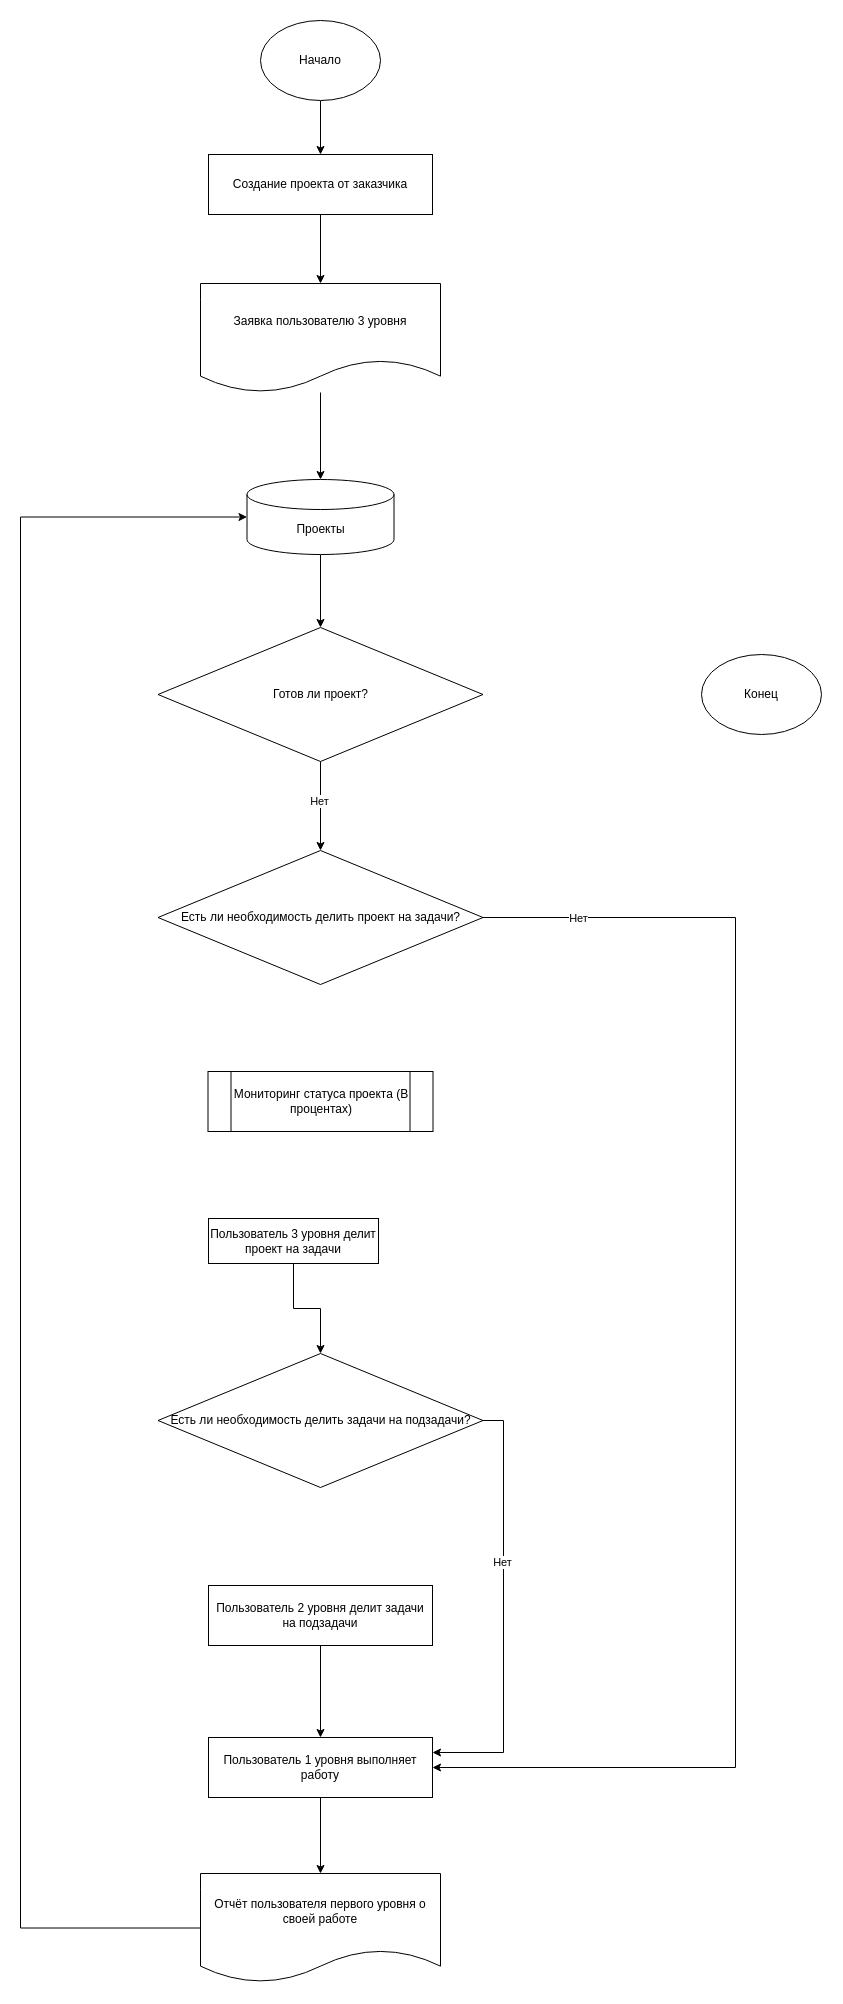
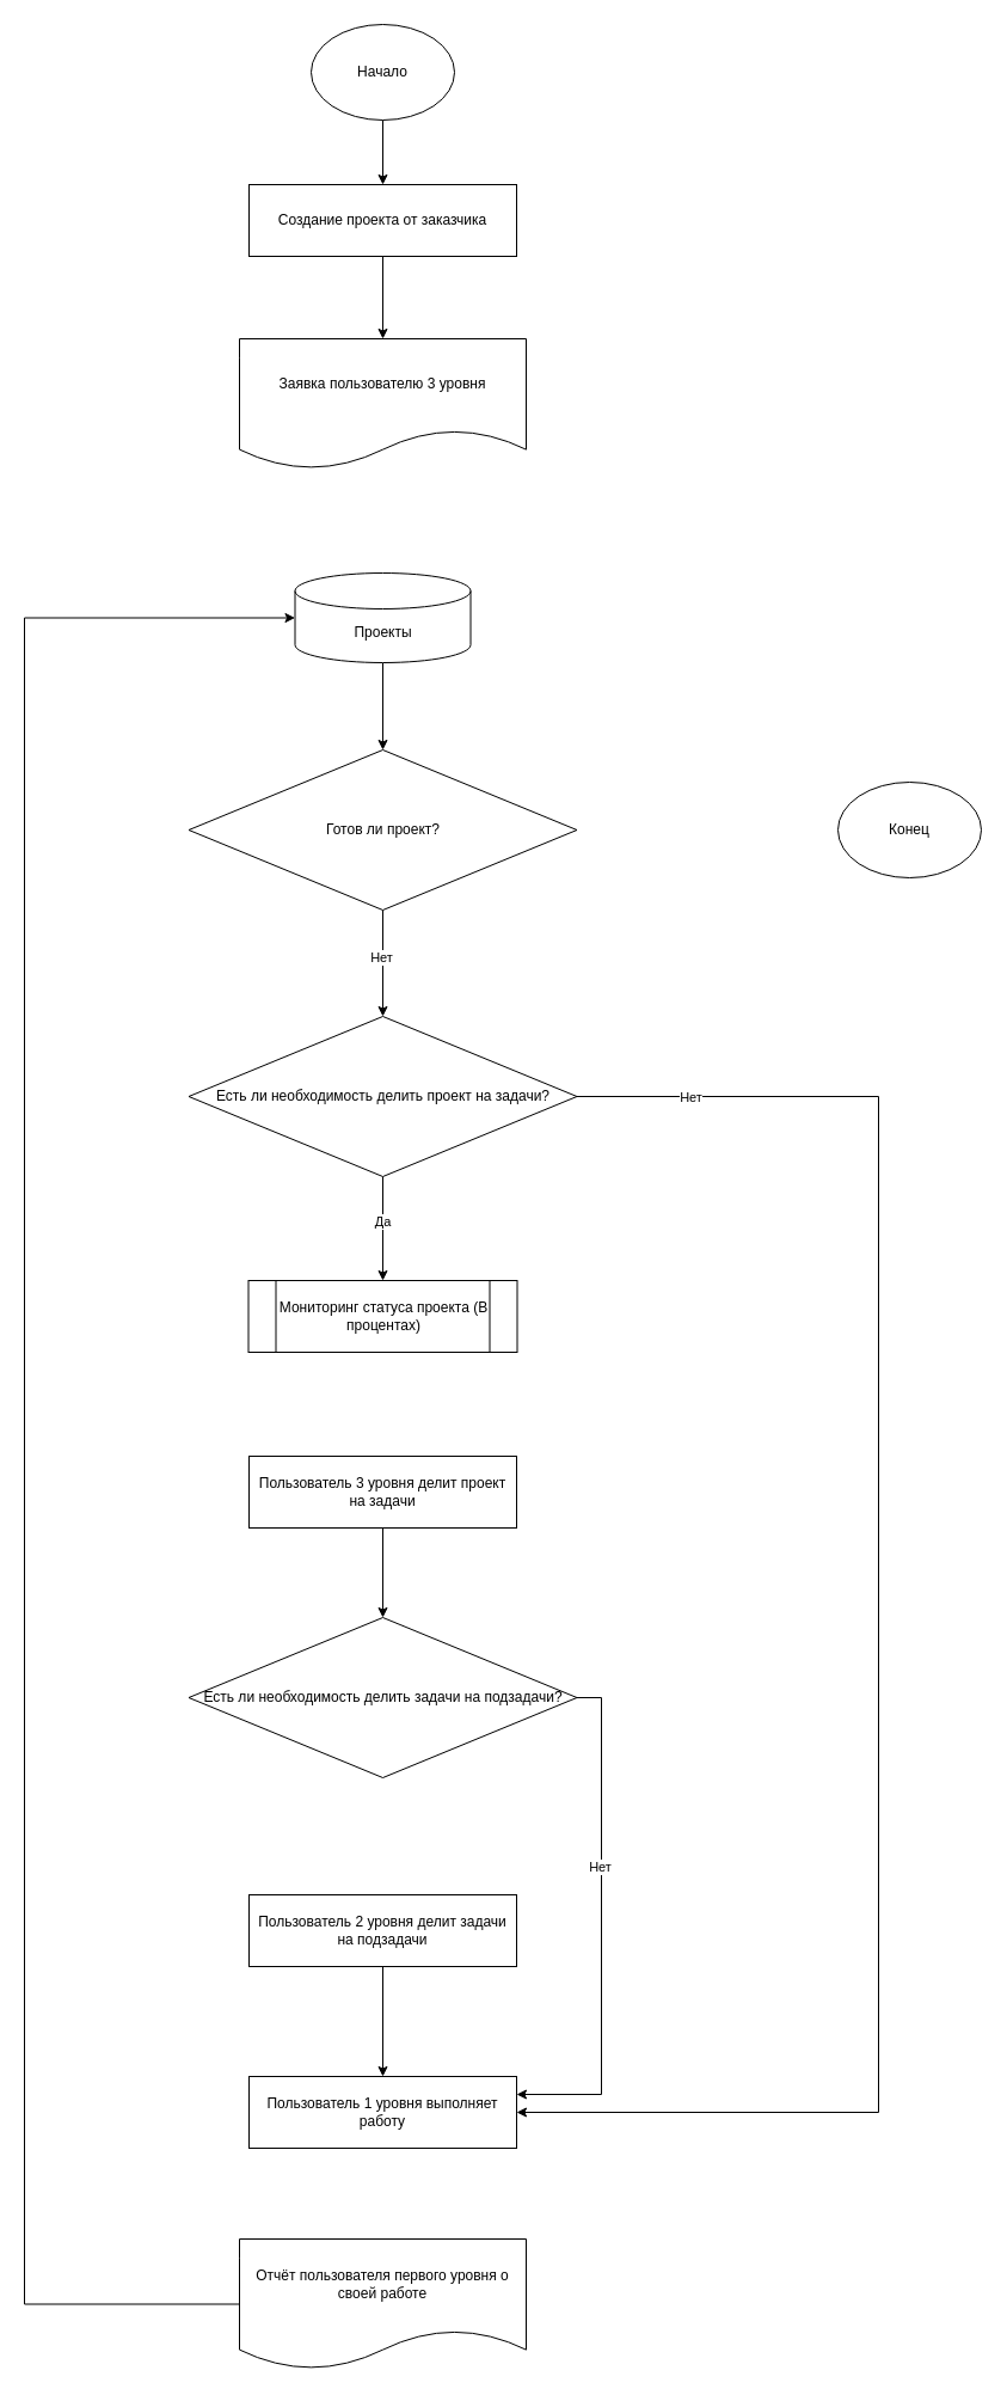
- <mxCell id="9" style="edgeStyle=orthogonalEdgeStyle;rounded=0;orthogonalLoop=1;jettySize=auto;html=1;" edge="1" parent="1" source="10" target="26"><mxGeometry relative="1" as="geometry" /></mxCell>
+ <mxCell id="11" style="edgeStyle=orthogonalEdgeStyle;rounded=0;orthogonalLoop=1;jettySize=auto;html=1;" edge="1" parent="1" source="15" target="30"><mxGeometry relative="1" as="geometry"><mxPoint x="320" y="1067" as="targetPoint" /></mxGeometry></mxCell>
+ <mxCell id="12" value="Да" style="edgeLabel;html=1;align=center;verticalAlign=middle;resizable=0;points=[];" vertex="1" connectable="0" parent="11"><mxGeometry x="-0.134" y="-1" relative="1" as="geometry"><mxPoint y="-1" as="offset" /></mxGeometry></mxCell>
- <mxCell id="17" value="Пользователь 3 уровня делит проект на задачи" style="rounded=0;whiteSpace=wrap;html=1;" vertex="1" parent="1"><mxGeometry x="208" y="1218" width="170" height="45" as="geometry" /></mxCell>
+ <mxCell id="17" value="Пользователь 3 уровня делит проект на задачи" style="rounded=0;whiteSpace=wrap;html=1;" vertex="1" parent="1"><mxGeometry x="208" y="1218" width="224" height="60" as="geometry" /></mxCell>
- <mxCell id="23" style="edgeStyle=orthogonalEdgeStyle;rounded=0;orthogonalLoop=1;jettySize=auto;html=1;" edge="1" parent="1" source="24" target="27"><mxGeometry relative="1" as="geometry" /></mxCell>
